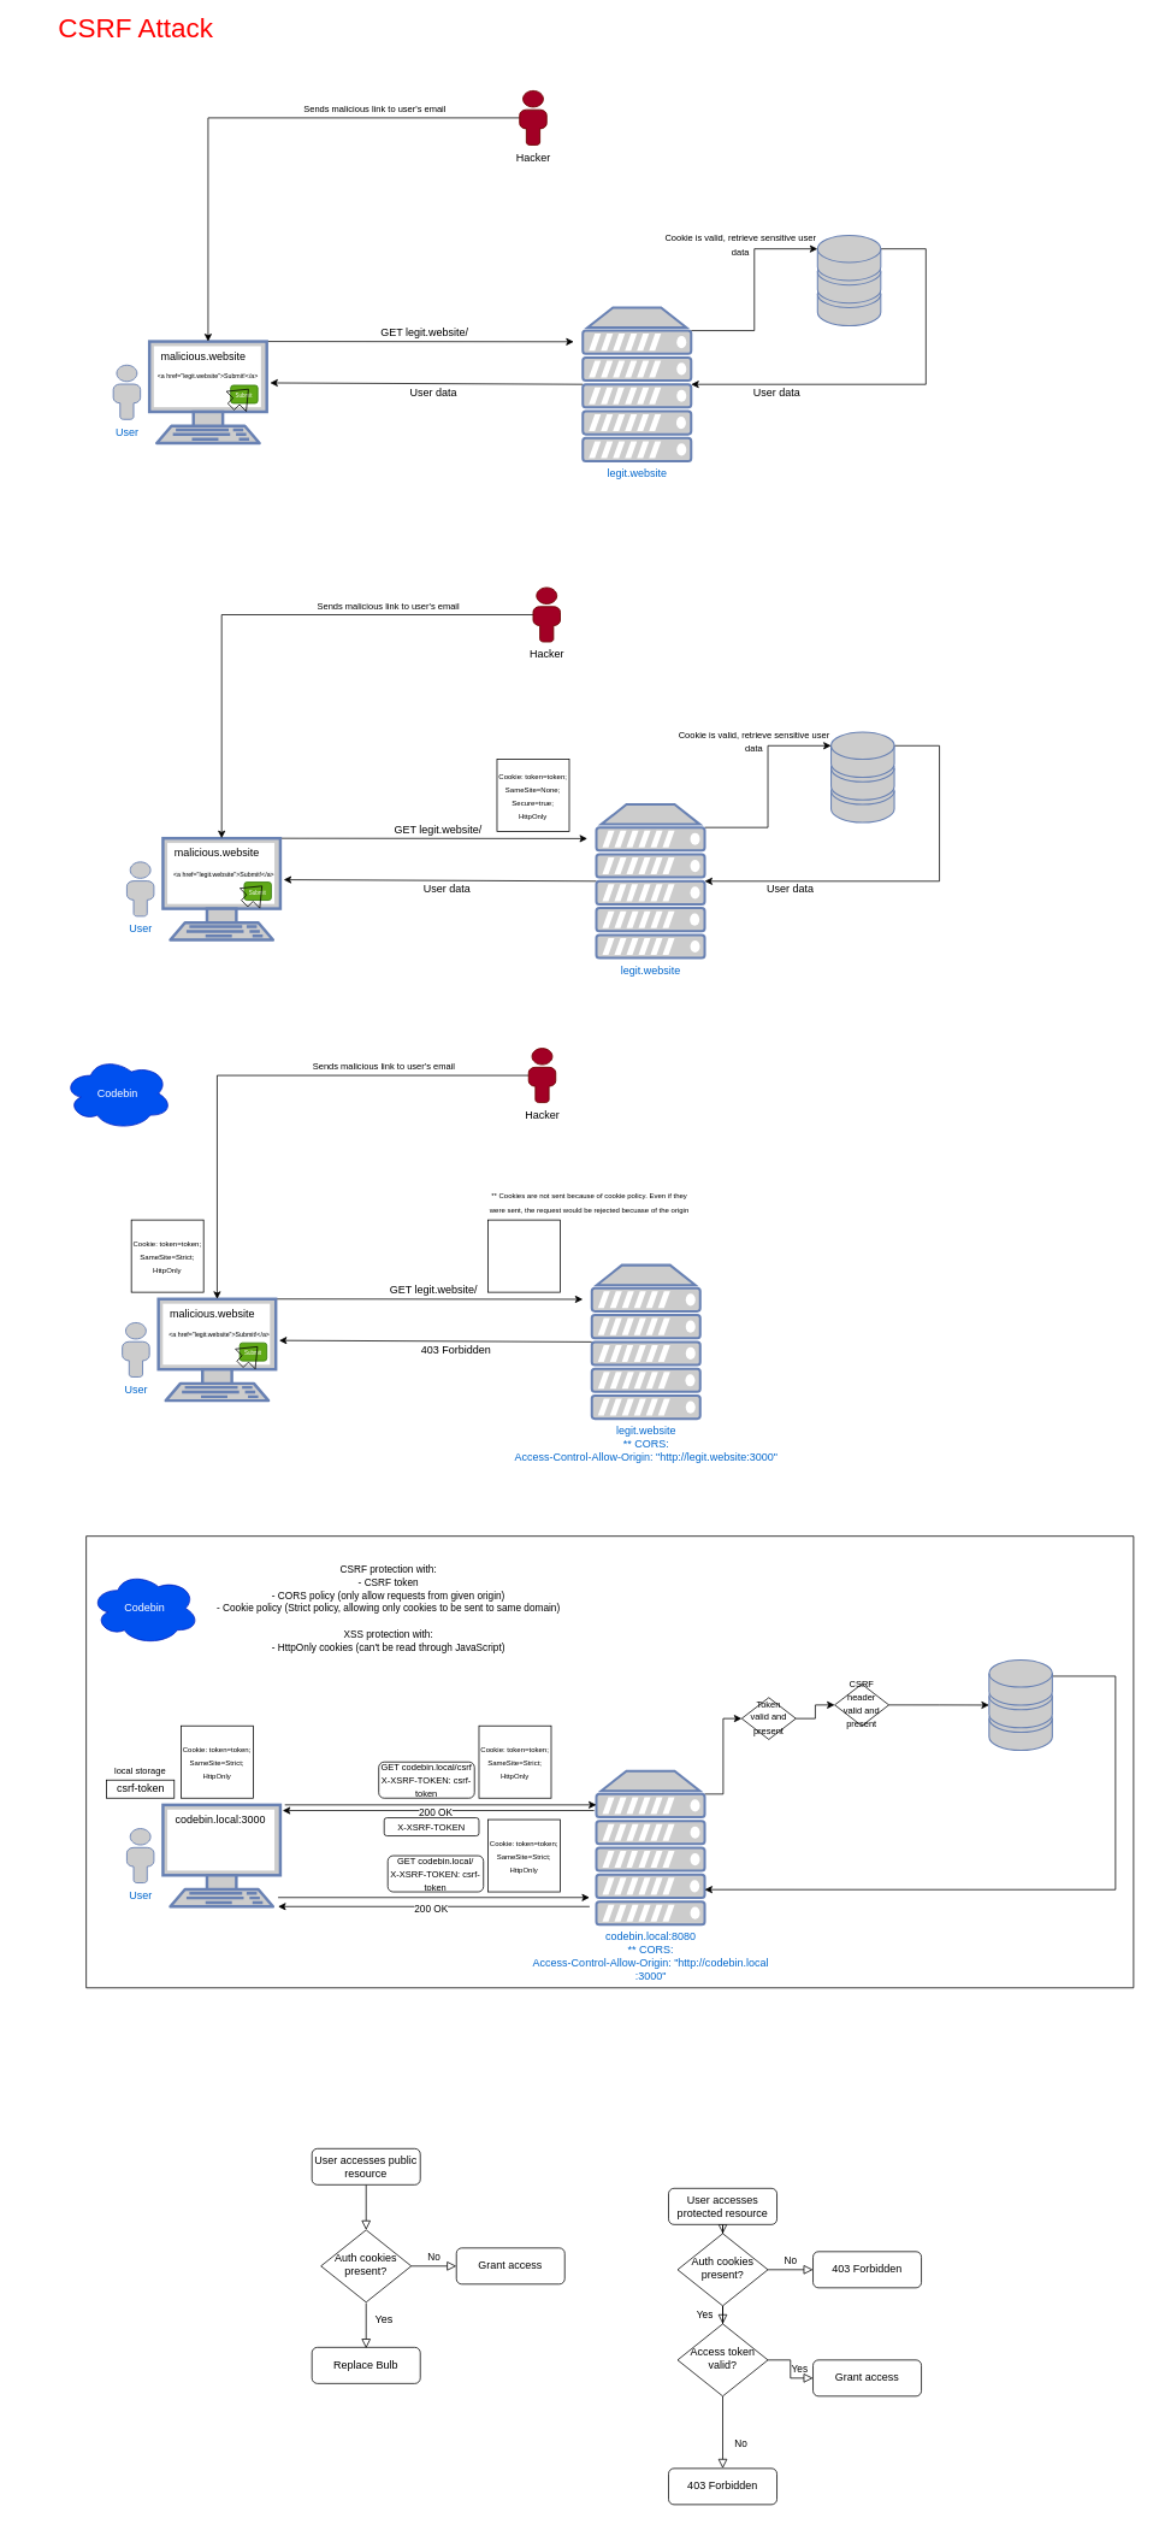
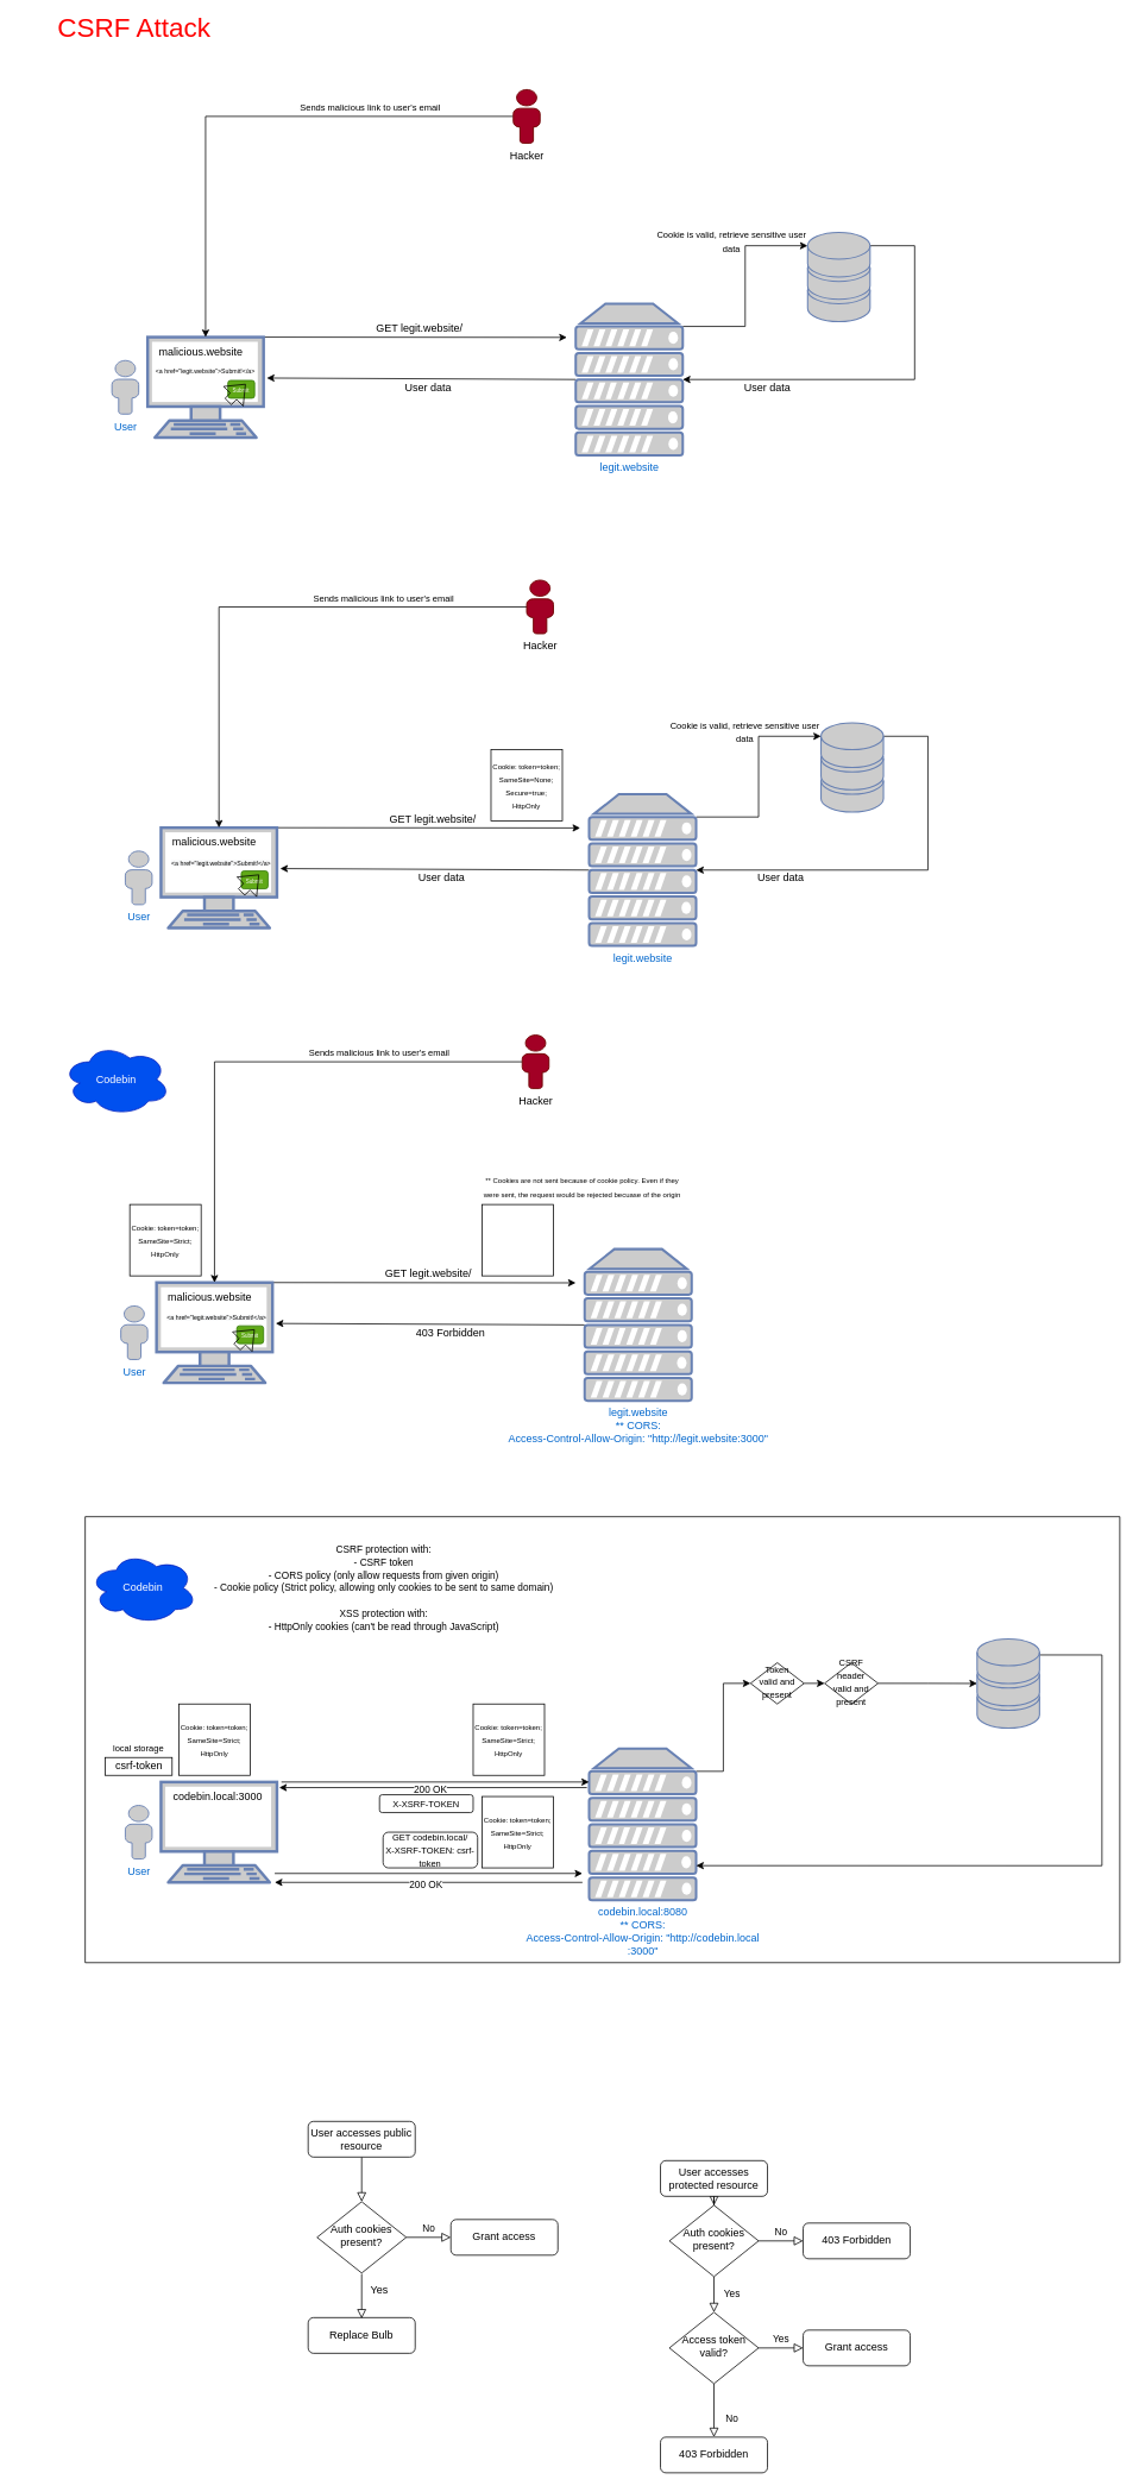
- <mxCell id="91" value="&lt;font style=&quot;font-size: 10px;&quot;&gt;Token valid and present&lt;/font&gt;" style="rhombus;whiteSpace=wrap;html=1;shadow=0;fontFamily=Helvetica;fontSize=12;align=center;strokeWidth=1;spacing=6;spacingTop=-4;" vertex="1" parent="1"><mxGeometry x="821" y="1878.75" width="60" height="46.25" as="geometry" /></mxCell>
+ <mxCell id="91" value="&lt;font style=&quot;font-size: 10px;&quot;&gt;Token valid and present&lt;/font&gt;" style="rhombus;whiteSpace=wrap;html=1;shadow=0;fontFamily=Helvetica;fontSize=12;align=center;strokeWidth=1;spacing=6;spacingTop=-4;" vertex="1" parent="1"><mxGeometry x="841" y="1863.75" width="60" height="46.25" as="geometry" /></mxCell>
- <mxCell id="86" value="&lt;font style=&quot;font-size: 10px;&quot;&gt;GET codebin.local/csrf&lt;br&gt;X-XSRF-TOKEN: csrf-token&lt;br&gt;&lt;/font&gt;" style="rounded=1;whiteSpace=wrap;html=1;" vertex="1" parent="1"><mxGeometry x="419" y="1950" width="106" height="40" as="geometry" /></mxCell>
- <mxCell id="74" value="Access token valid?" style="rhombus;whiteSpace=wrap;html=1;shadow=0;fontFamily=Helvetica;fontSize=12;align=center;strokeWidth=1;spacing=6;spacingTop=-4;" parent="1" vertex="1"><mxGeometry x="750" y="2572" width="100" height="80" as="geometry" /></mxCell>
+ <mxCell id="74" value="Access token valid?" style="rhombus;whiteSpace=wrap;html=1;shadow=0;fontFamily=Helvetica;fontSize=12;align=center;strokeWidth=1;spacing=6;spacingTop=-4;" parent="1" vertex="1"><mxGeometry x="750" y="2592" width="100" height="80" as="geometry" /></mxCell>
